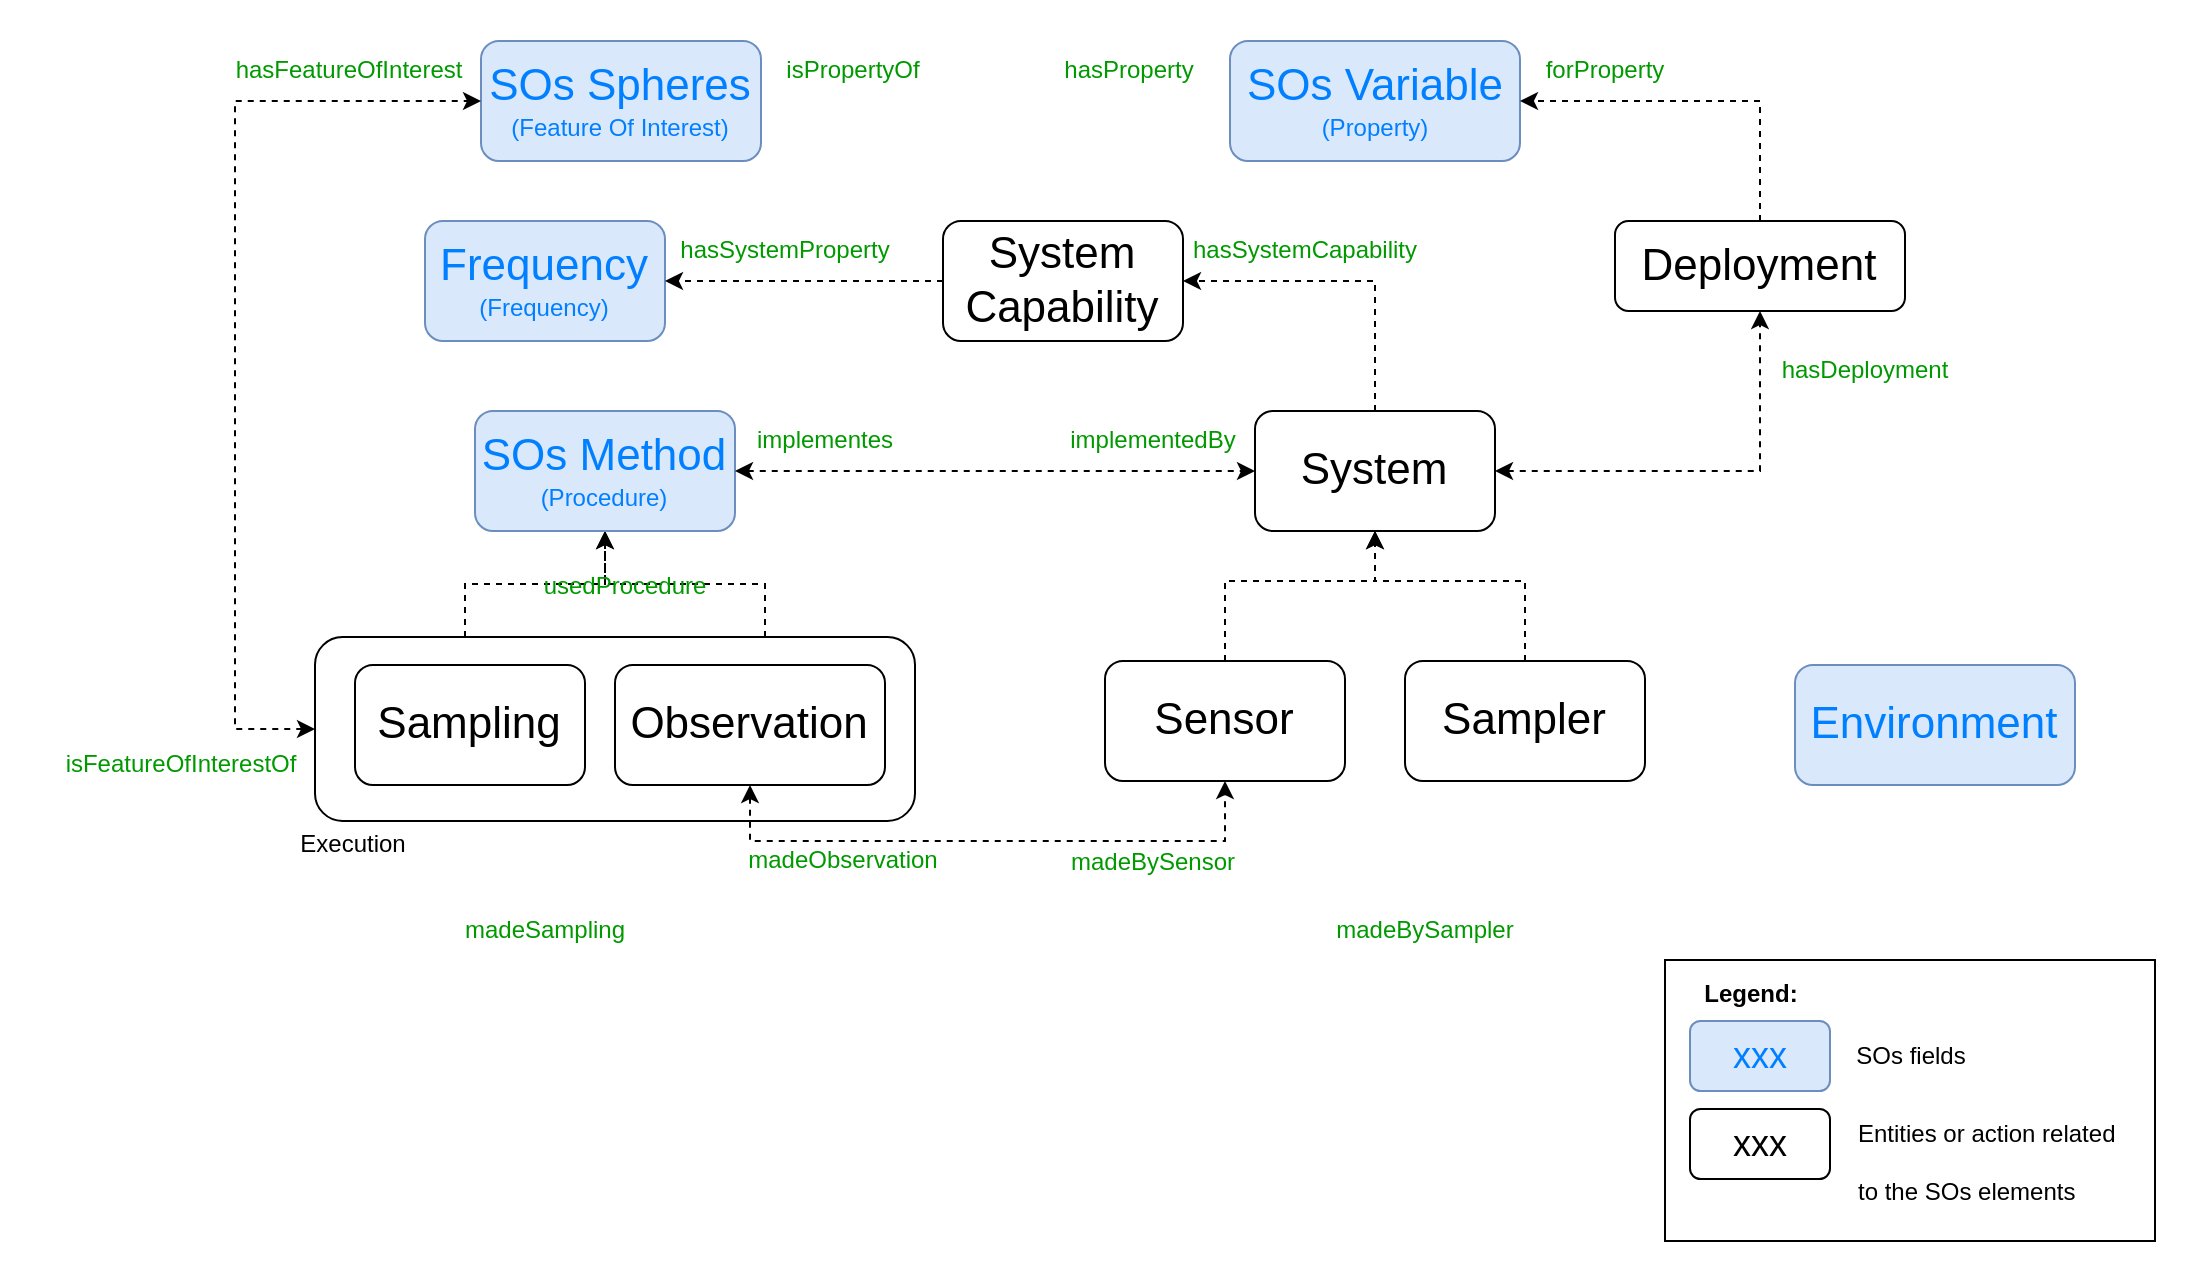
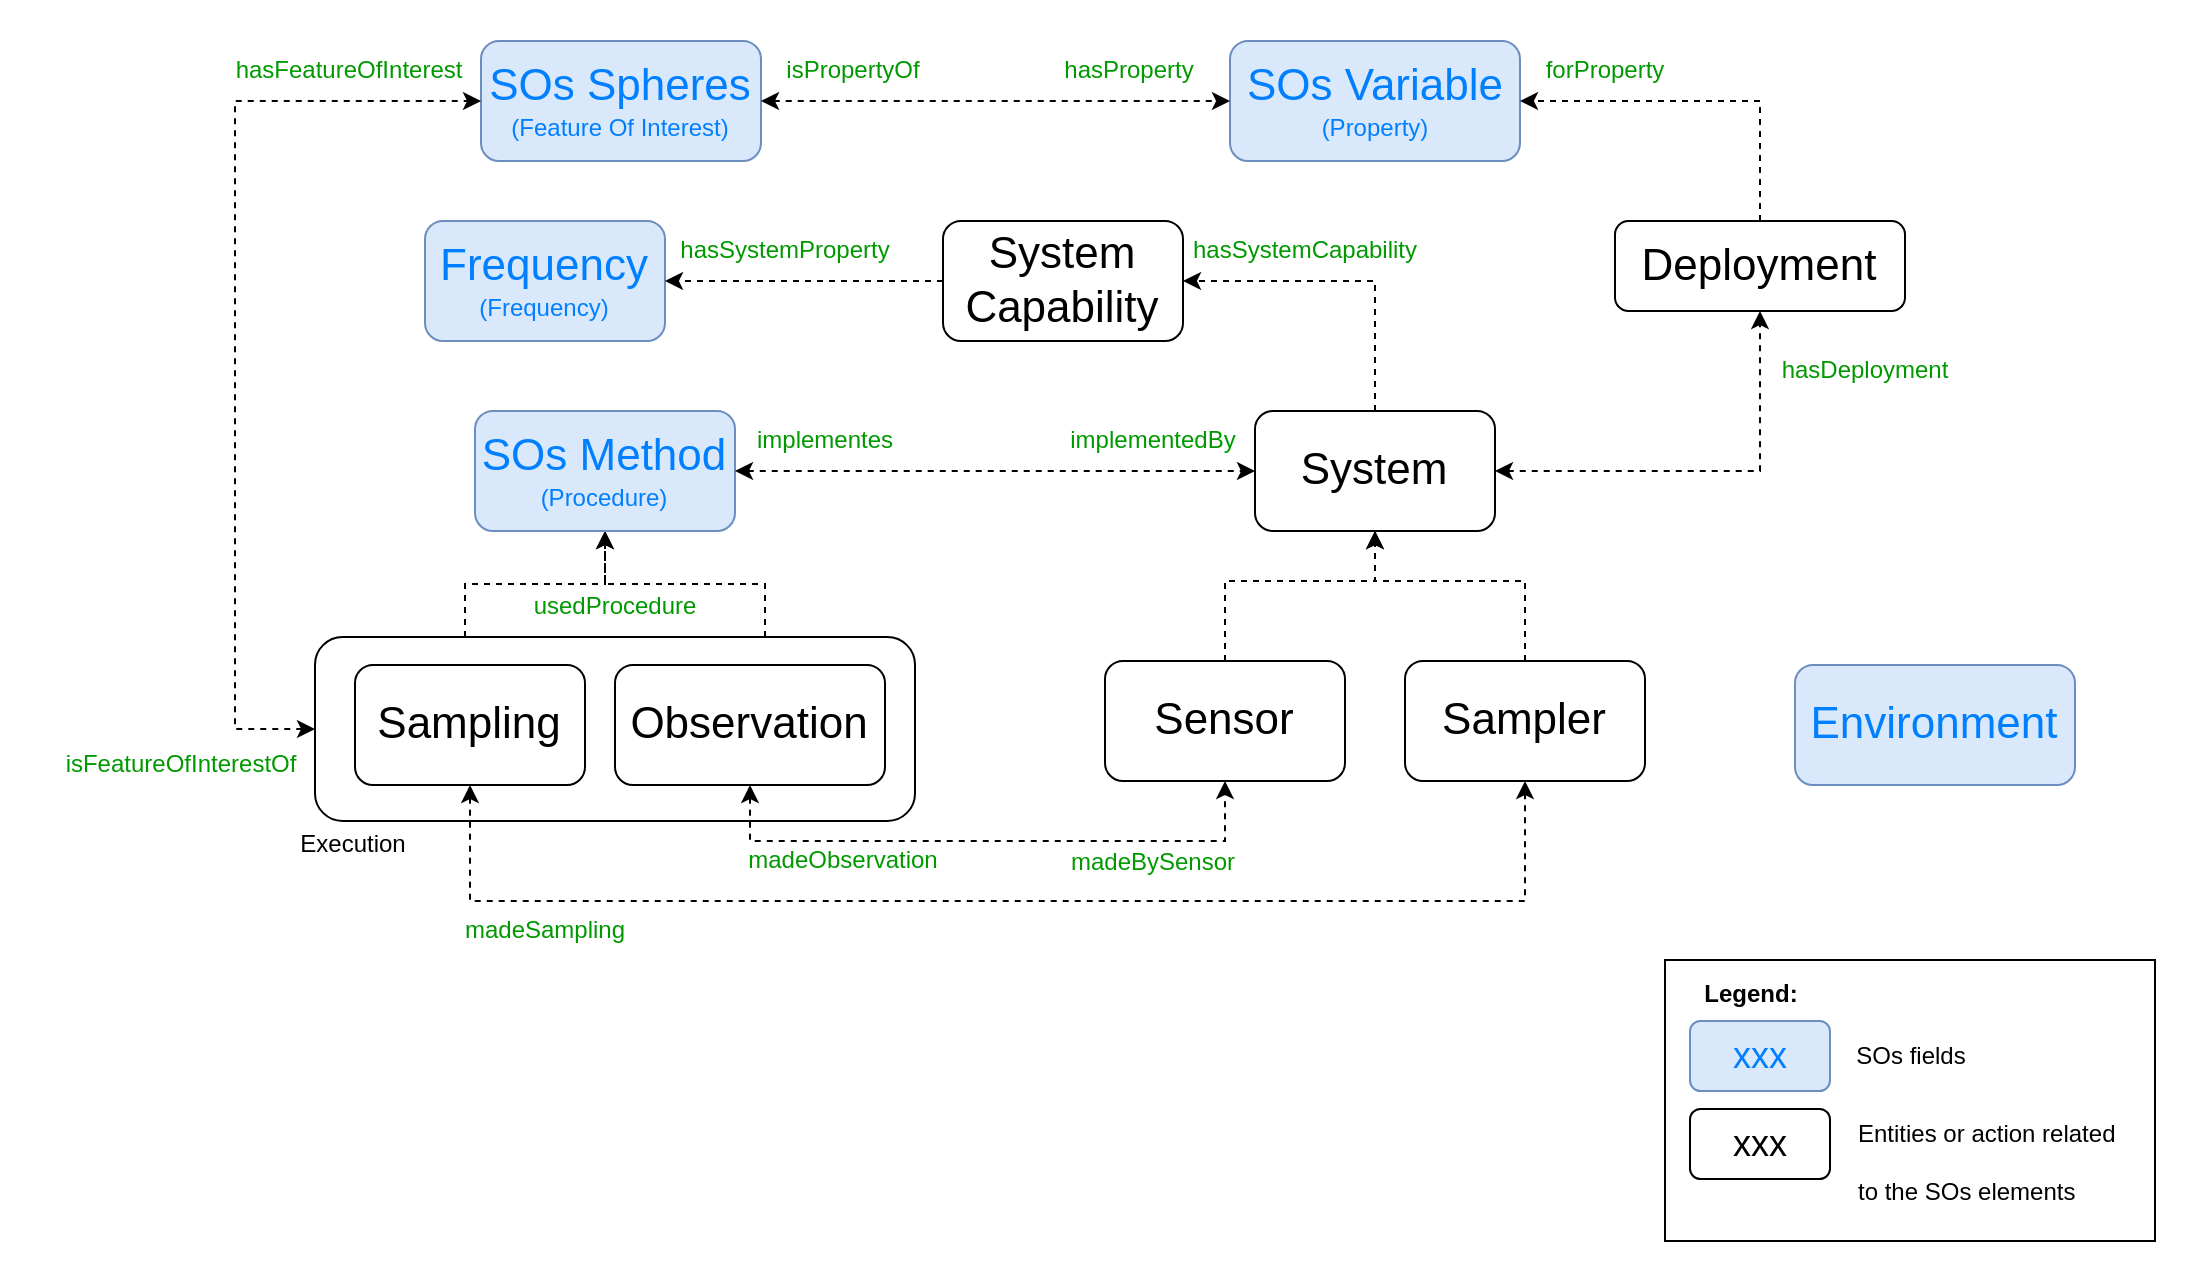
+ <mxCell id="28" value="" style="endArrow=classic;html=1;rounded=0;startArrow=classic;startFill=1;dashed=1;endFill=1;entryX=0;entryY=0.5;entryDx=0;entryDy=0;exitX=1;exitY=0.5;exitDx=0;exitDy=0;" edge="1" parent="1" source="26" target="27"><mxGeometry width="50" height="50" relative="1" as="geometry"><mxPoint x="387" y="50" as="sourcePoint" /><mxPoint x="587" y="70" as="targetPoint" /></mxGeometry></mxCell>
- <mxCell id="21" value="usedProcedure" style="text;html=1;align=center;verticalAlign=middle;resizable=0;points=[];autosize=1;strokeColor=none;fillColor=none;fontColor=#009900;" vertex="1" parent="1"><mxGeometry x="262" y="278" width="100" height="30" as="geometry" /></mxCell>
+ <mxCell id="21" value="usedProcedure" style="text;html=1;align=center;verticalAlign=middle;resizable=0;points=[];autosize=1;strokeColor=none;fillColor=none;fontColor=#009900;" vertex="1" parent="1"><mxGeometry x="257" y="288" width="100" height="30" as="geometry" /></mxCell>
+ <mxCell id="17" style="edgeStyle=orthogonalEdgeStyle;rounded=0;orthogonalLoop=1;jettySize=auto;html=1;exitX=0.5;exitY=1;exitDx=0;exitDy=0;entryX=0.5;entryY=1;entryDx=0;entryDy=0;startArrow=classic;startFill=1;dashed=1;" edge="1" parent="1" source="18" target="16"><mxGeometry relative="1" as="geometry"><Array as="points"><mxPoint x="235" y="450" /><mxPoint x="762" y="450" /></Array></mxGeometry></mxCell>
- <mxCell id="12" value="madeBySampler" style="text;html=1;align=center;verticalAlign=middle;resizable=0;points=[];autosize=1;strokeColor=none;fillColor=none;fontColor=#009900;" vertex="1" parent="1"><mxGeometry x="657" y="450" width="110" height="30" as="geometry" /></mxCell>
